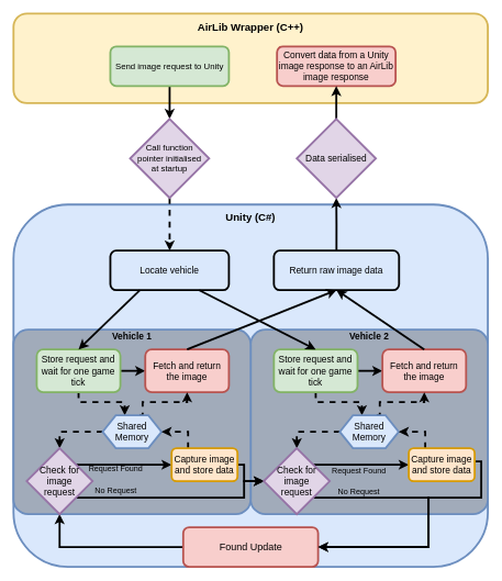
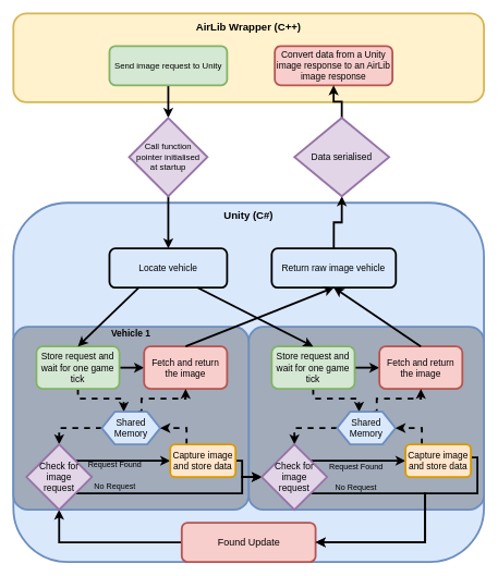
- <mxCell id="15" value="&lt;font style=&quot;font-size: 14px&quot;&gt;Data serialised&lt;/font&gt;" style="rhombus;whiteSpace=wrap;html=1;fillColor=#e1d5e7;strokeColor=#9673a6;strokeWidth=3;fontSize=13;" parent="1" vertex="1"><mxGeometry x="450" y="180" width="120" height="120" as="geometry" /></mxCell>
+ <mxCell id="15" value="&lt;font style=&quot;font-size: 14px&quot;&gt;Data serialised&lt;/font&gt;" style="rhombus;whiteSpace=wrap;html=1;fillColor=#e1d5e7;strokeColor=#9673a6;strokeWidth=3;fontSize=13;" parent="1" vertex="1"><mxGeometry x="450" y="180" width="145" height="120" as="geometry" /></mxCell>
- <mxCell id="12" style="edgeStyle=orthogonalEdgeStyle;rounded=0;orthogonalLoop=1;jettySize=auto;html=1;exitX=0.5;exitY=1;exitDx=0;exitDy=0;entryX=0.5;entryY=0;entryDx=0;entryDy=0;fontSize=13;strokeWidth=3;dashed=1;" parent="1" source="13" target="5" edge="1"><mxGeometry relative="1" as="geometry" /></mxCell>
+ <mxCell id="12" style="edgeStyle=orthogonalEdgeStyle;rounded=0;orthogonalLoop=1;jettySize=auto;html=1;exitX=0.5;exitY=1;exitDx=0;exitDy=0;entryX=0.5;entryY=0;entryDx=0;entryDy=0;fontSize=13;strokeWidth=3;" parent="1" source="13" target="5" edge="1"><mxGeometry relative="1" as="geometry" /></mxCell>
- <mxCell id="7" value="&lt;span style=&quot;font-size: 14px&quot;&gt;Return raw image data&lt;/span&gt;" style="rounded=1;whiteSpace=wrap;html=1;fontSize=13;strokeWidth=3;fillColor=none;" parent="1" vertex="1"><mxGeometry x="415.25" y="380" width="190" height="60" as="geometry" /></mxCell>
+ <mxCell id="7" value="&lt;span style=&quot;font-size: 14px&quot;&gt;Return raw image vehicle&lt;/span&gt;" style="rounded=1;whiteSpace=wrap;html=1;fontSize=13;strokeWidth=3;fillColor=none;" parent="1" vertex="1"><mxGeometry x="415.25" y="380" width="190" height="60" as="geometry" /></mxCell>
- <mxCell id="47" value="&lt;font&gt;&lt;b&gt;&lt;span style=&quot;font-size: 14px&quot;&gt;Vehicle 2&lt;/span&gt;&lt;br&gt;&lt;/b&gt;&lt;/font&gt;" style="text;html=1;strokeColor=none;fillColor=none;align=center;verticalAlign=middle;whiteSpace=wrap;rounded=0;strokeWidth=3;" vertex="1" parent="1"><mxGeometry x="400" y="500" width="320" height="20" as="geometry" /></mxCell>
